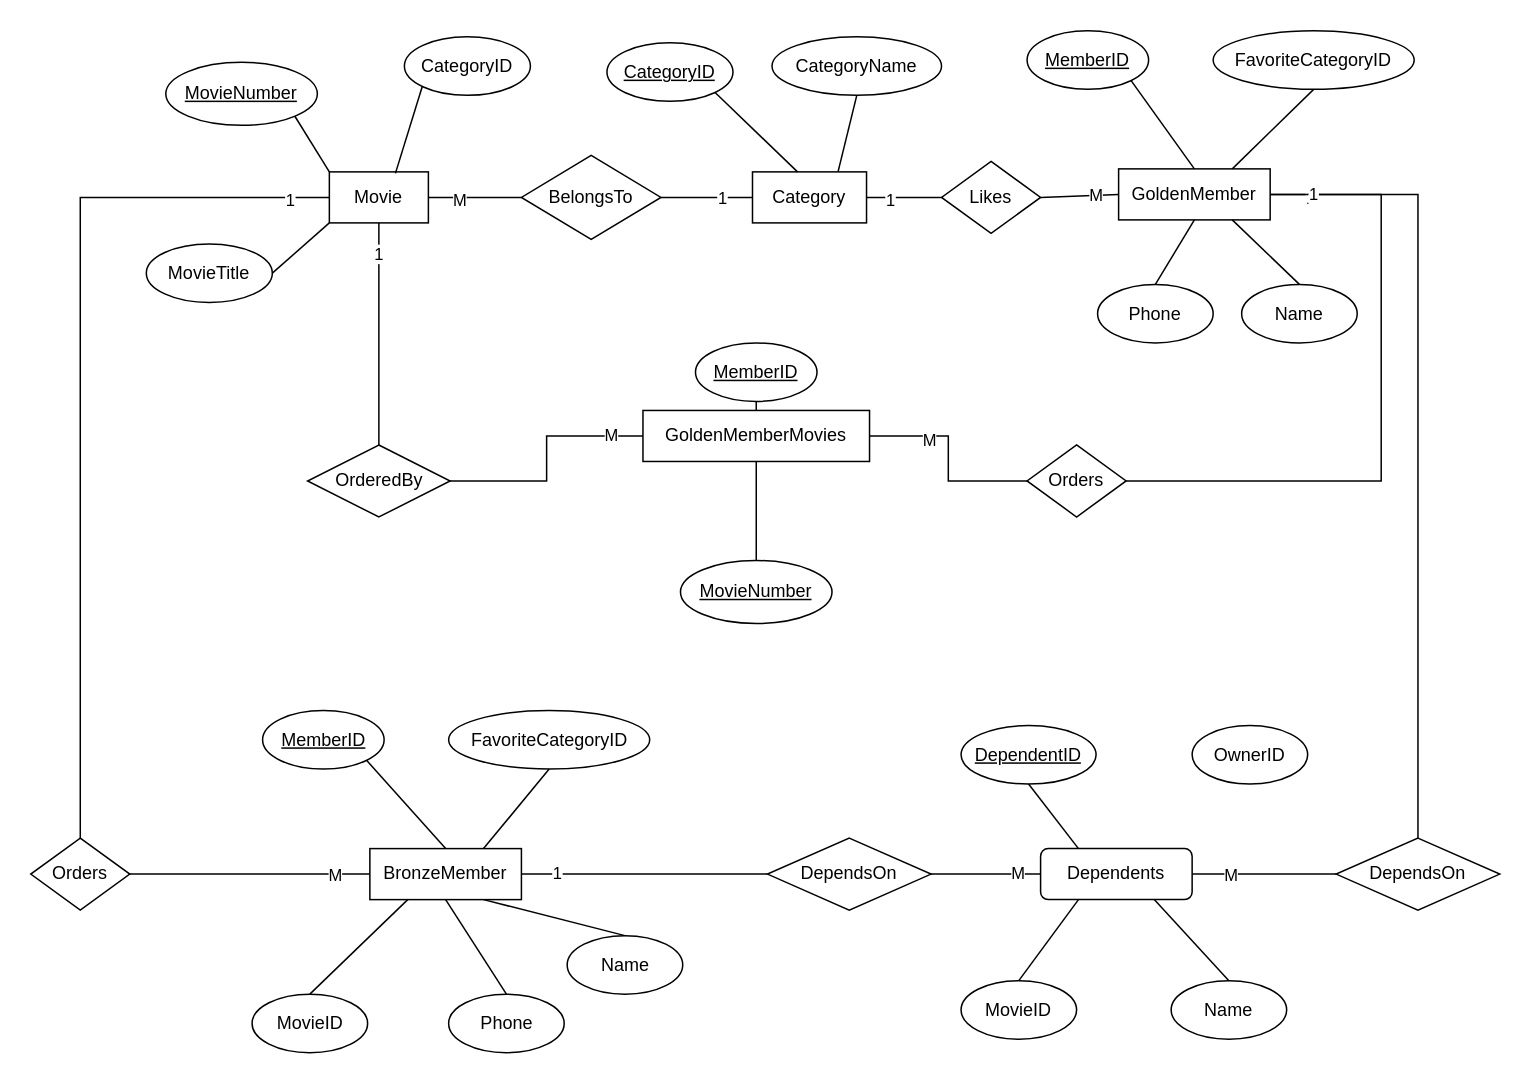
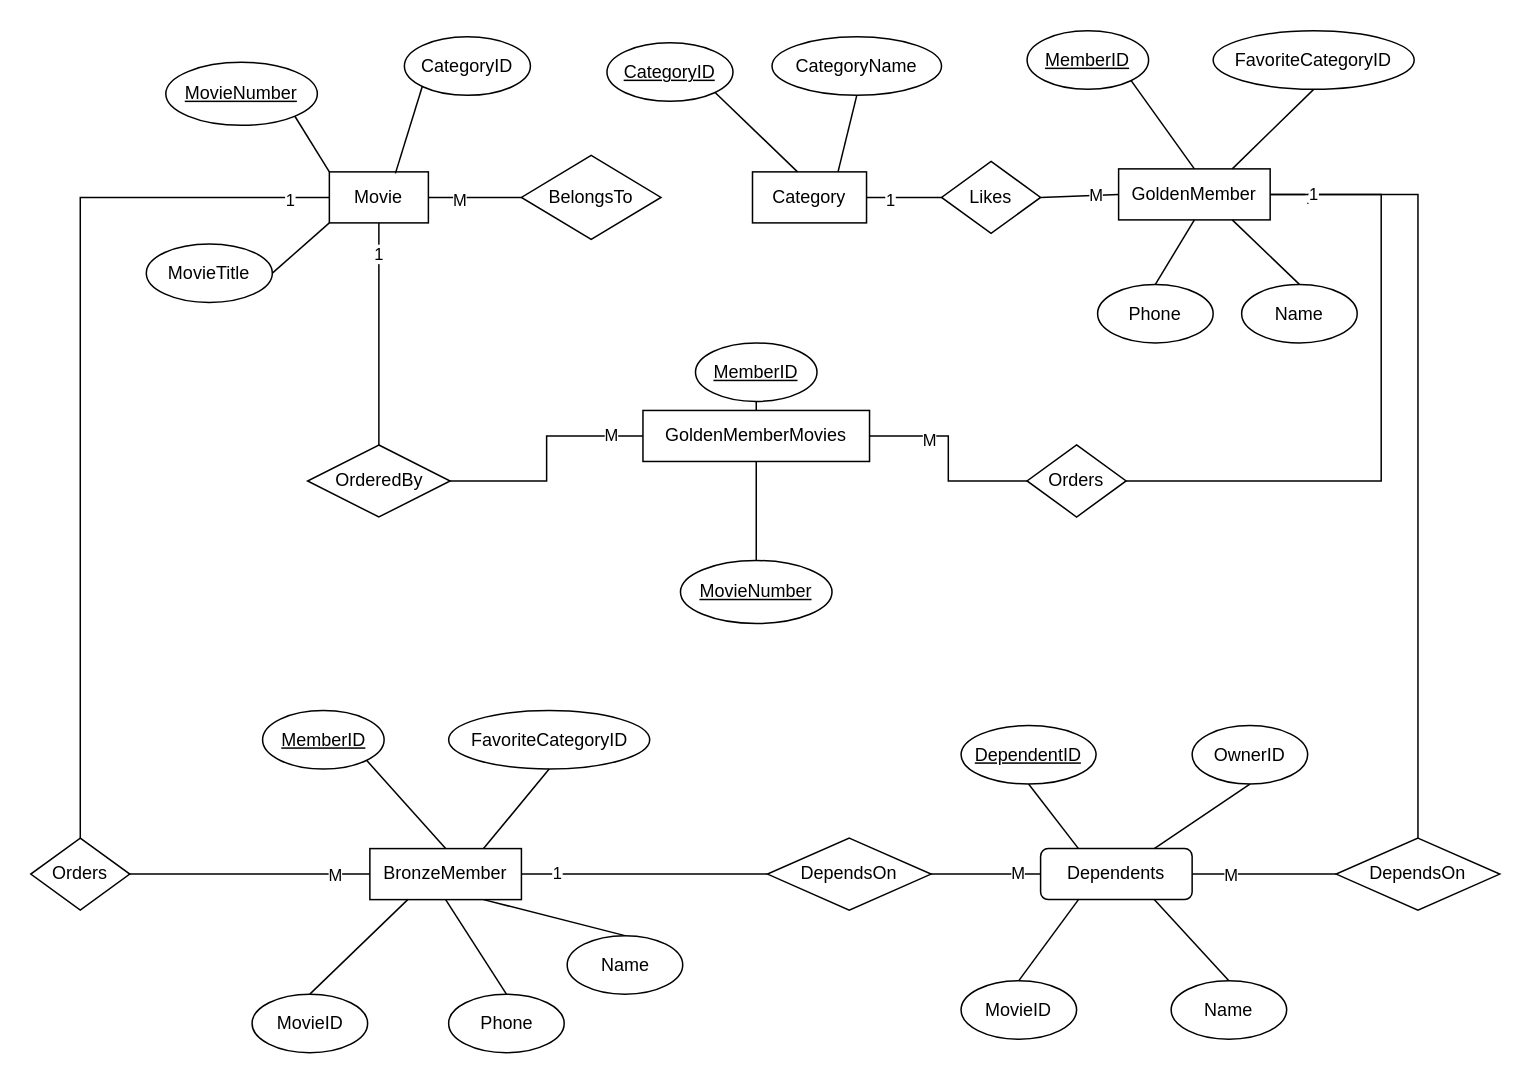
- <mxCell id="18" value="" style="endArrow=none;html=1;rounded=0;entryX=0;entryY=0.5;entryDx=0;entryDy=0;exitX=1;exitY=0.5;exitDx=0;exitDy=0;" edge="1" parent="1" source="15" target="10"><mxGeometry width="50" height="50" relative="1" as="geometry"><mxPoint x="435" y="229" as="sourcePoint" /><mxPoint x="485" y="179" as="targetPoint" /></mxGeometry></mxCell>
- <mxCell id="19" value="1" style="edgeLabel;html=1;align=center;verticalAlign=middle;resizable=0;points=[];" vertex="1" connectable="0" parent="18"><mxGeometry x="0.311" relative="1" as="geometry"><mxPoint as="offset" /></mxGeometry></mxCell>
+ <mxCell id="74" value="" style="endArrow=none;html=1;rounded=0;entryX=0.5;entryY=1;entryDx=0;entryDy=0;exitX=0.75;exitY=0;exitDx=0;exitDy=0;" edge="1" parent="1" source="68" target="72"><mxGeometry width="50" height="50" relative="1" as="geometry"><mxPoint x="790" y="593" as="sourcePoint" /><mxPoint x="840" y="543" as="targetPoint" /></mxGeometry></mxCell>
